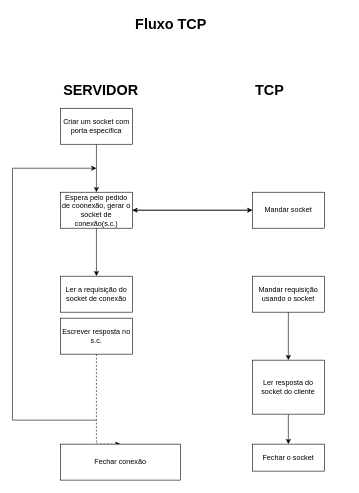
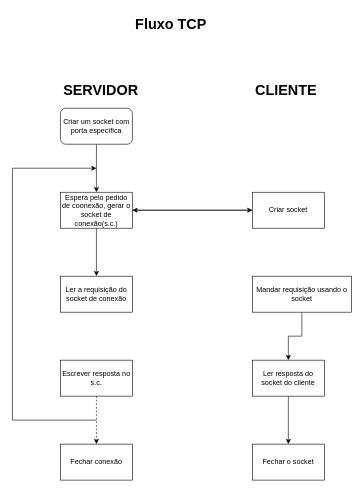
- <mxCell id="19" value="&lt;h1&gt;TCP&lt;/h1&gt;" style="text;html=1;strokeColor=none;fillColor=none;spacing=5;spacingTop=-20;whiteSpace=wrap;overflow=hidden;rounded=0;" vertex="1" parent="1"><mxGeometry x="420" y="130" width="156" height="30" as="geometry" /></mxCell>
+ <mxCell id="19" value="&lt;h1&gt;CLIENTE&lt;/h1&gt;" style="text;html=1;strokeColor=none;fillColor=none;spacing=5;spacingTop=-20;whiteSpace=wrap;overflow=hidden;rounded=0;" vertex="1" parent="1"><mxGeometry x="420" y="130" width="156" height="30" as="geometry" /></mxCell>
- <mxCell id="3" value="Criar um socket com porta específica" style="rounded=0;whiteSpace=wrap;html=1;" vertex="1" parent="1"><mxGeometry x="100" y="180" width="120" height="60" as="geometry" /></mxCell>
+ <mxCell id="3" value="Criar um socket com porta específica" style="whiteSpace=wrap;html=1;rounded=1;" vertex="1" parent="1"><mxGeometry x="100" y="180" width="120" height="60" as="geometry" /></mxCell>
- <mxCell id="12" value="Mandar socket" style="rounded=0;whiteSpace=wrap;html=1;" vertex="1" parent="1"><mxGeometry x="420" y="320" width="120" height="60" as="geometry" /></mxCell>
+ <mxCell id="12" value="Criar socket" style="rounded=0;whiteSpace=wrap;html=1;" vertex="1" parent="1"><mxGeometry x="420" y="320" width="120" height="60" as="geometry" /></mxCell>
- <mxCell id="14" value="Mandar requisição usando o socket" style="rounded=0;whiteSpace=wrap;html=1;" vertex="1" parent="1"><mxGeometry x="420" y="460" width="120" height="60" as="geometry" /></mxCell>
+ <mxCell id="14" value="Mandar requisição usando o socket" style="rounded=0;whiteSpace=wrap;html=1;" vertex="1" parent="1"><mxGeometry x="420" y="460" width="165" height="60" as="geometry" /></mxCell>
- <mxCell id="9" value="Escrever resposta no s.c." style="rounded=0;whiteSpace=wrap;html=1;" vertex="1" parent="1"><mxGeometry x="100" y="530" width="120" height="60" as="geometry" /></mxCell>
+ <mxCell id="9" value="Escrever resposta no s.c." style="rounded=0;whiteSpace=wrap;html=1;" vertex="1" parent="1"><mxGeometry x="100" y="600" width="120" height="60" as="geometry" /></mxCell>
- <mxCell id="16" value="Ler resposta do socket do cliente" style="rounded=0;whiteSpace=wrap;html=1;" vertex="1" parent="1"><mxGeometry x="420" y="600" width="120" height="90" as="geometry" /></mxCell>
+ <mxCell id="16" value="Ler resposta do socket do cliente" style="rounded=0;whiteSpace=wrap;html=1;" vertex="1" parent="1"><mxGeometry x="420" y="600" width="120" height="60" as="geometry" /></mxCell>
- <mxCell id="17" value="Fechar o socket" style="rounded=0;whiteSpace=wrap;html=1;" vertex="1" parent="1"><mxGeometry x="420" y="740" width="120" height="45" as="geometry" /></mxCell>
+ <mxCell id="17" value="Fechar o socket" style="rounded=0;whiteSpace=wrap;html=1;" vertex="1" parent="1"><mxGeometry x="420" y="740" width="120" height="60" as="geometry" /></mxCell>
- <mxCell id="10" value="Fechar conexão" style="rounded=0;whiteSpace=wrap;html=1;" vertex="1" parent="1"><mxGeometry x="100" y="740" width="200" height="60" as="geometry" /></mxCell>
+ <mxCell id="10" value="Fechar conexão" style="rounded=0;whiteSpace=wrap;html=1;" vertex="1" parent="1"><mxGeometry x="100" y="740" width="120" height="60" as="geometry" /></mxCell>
